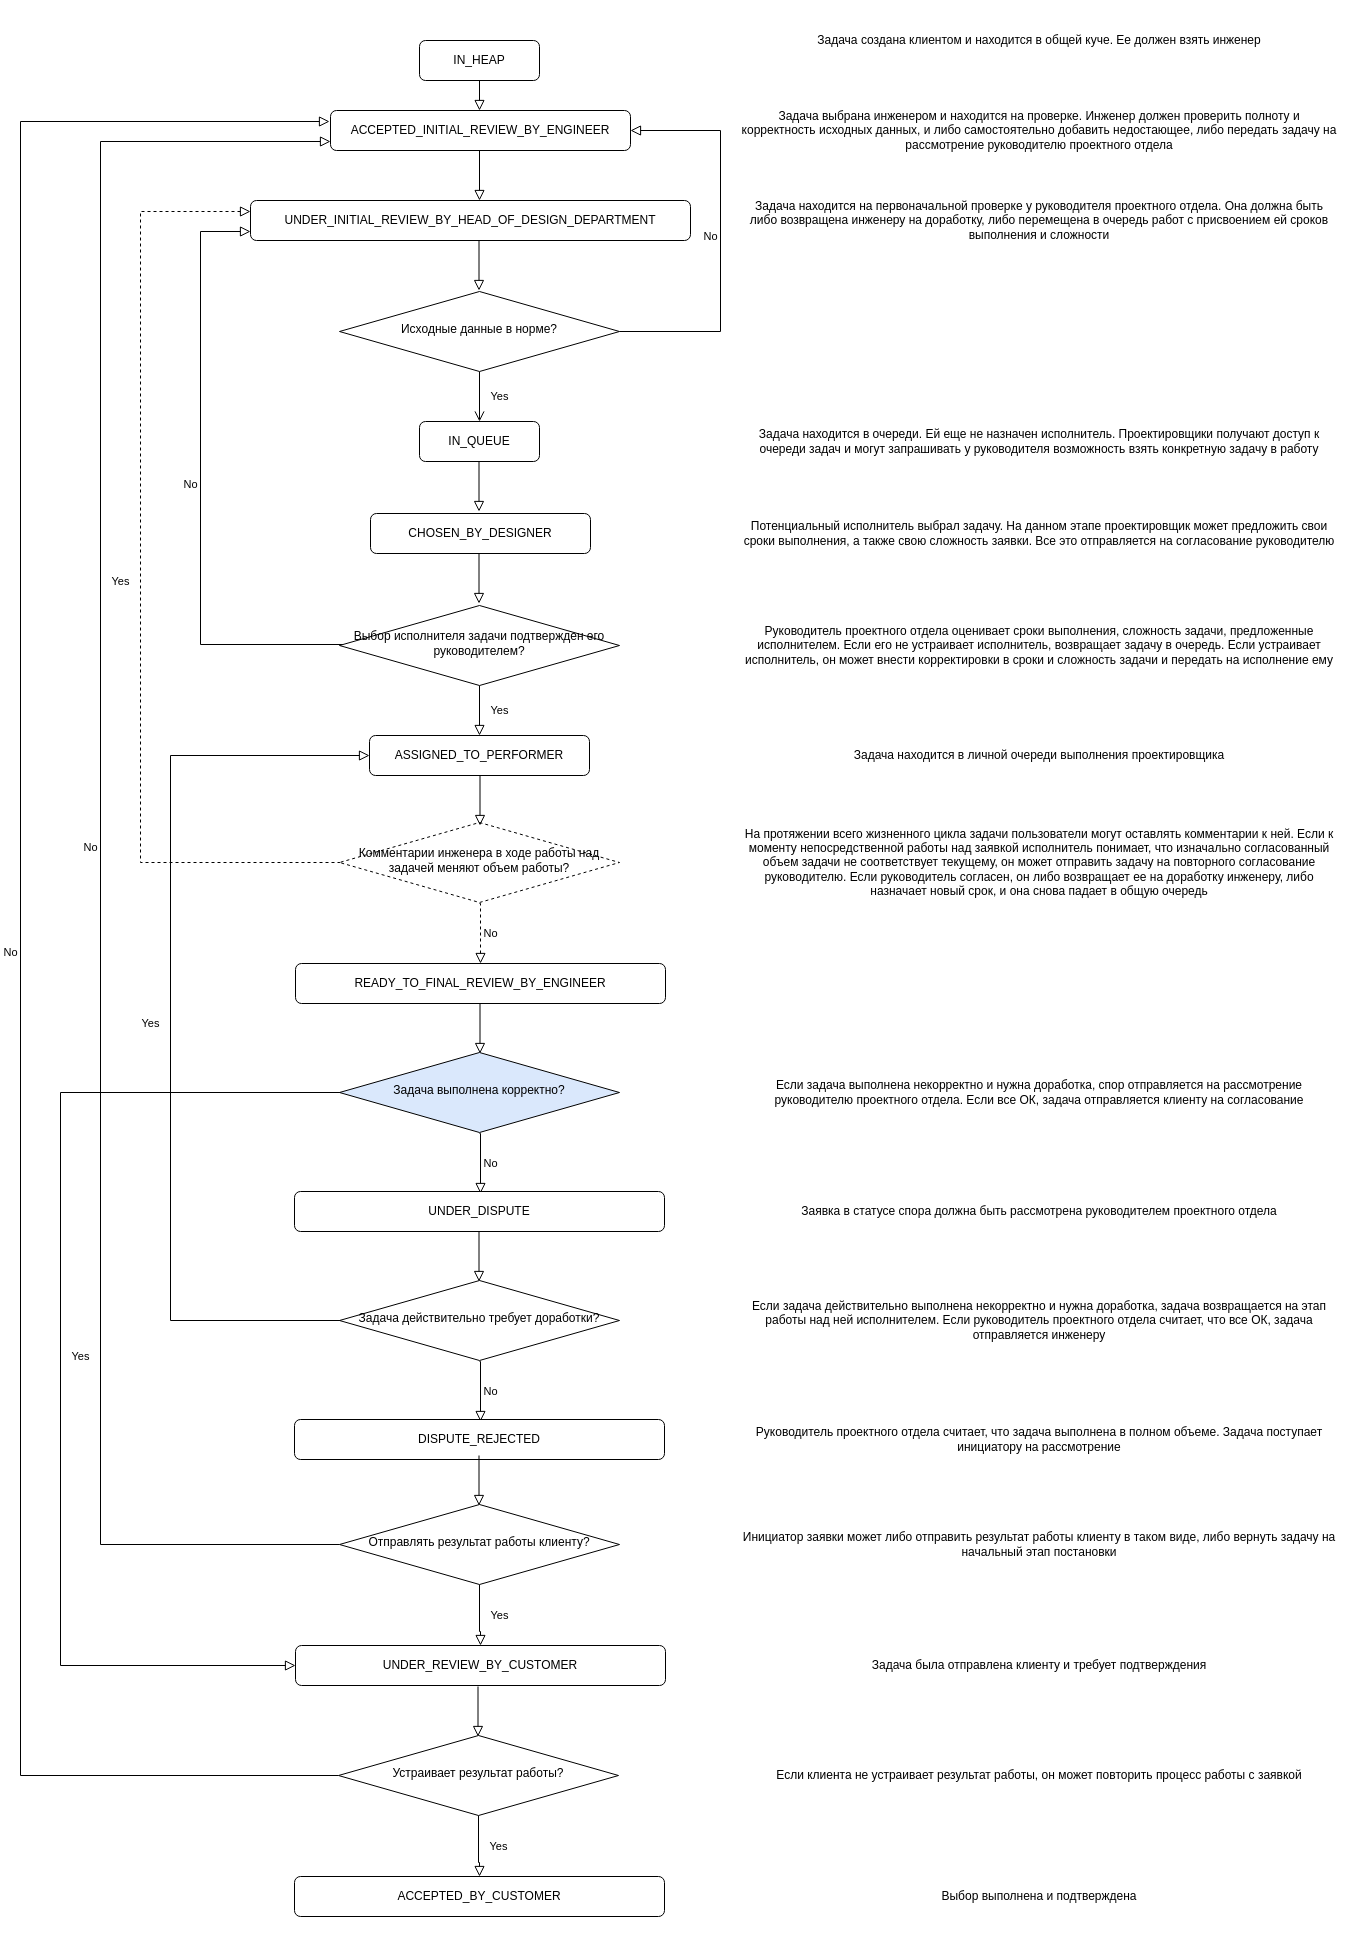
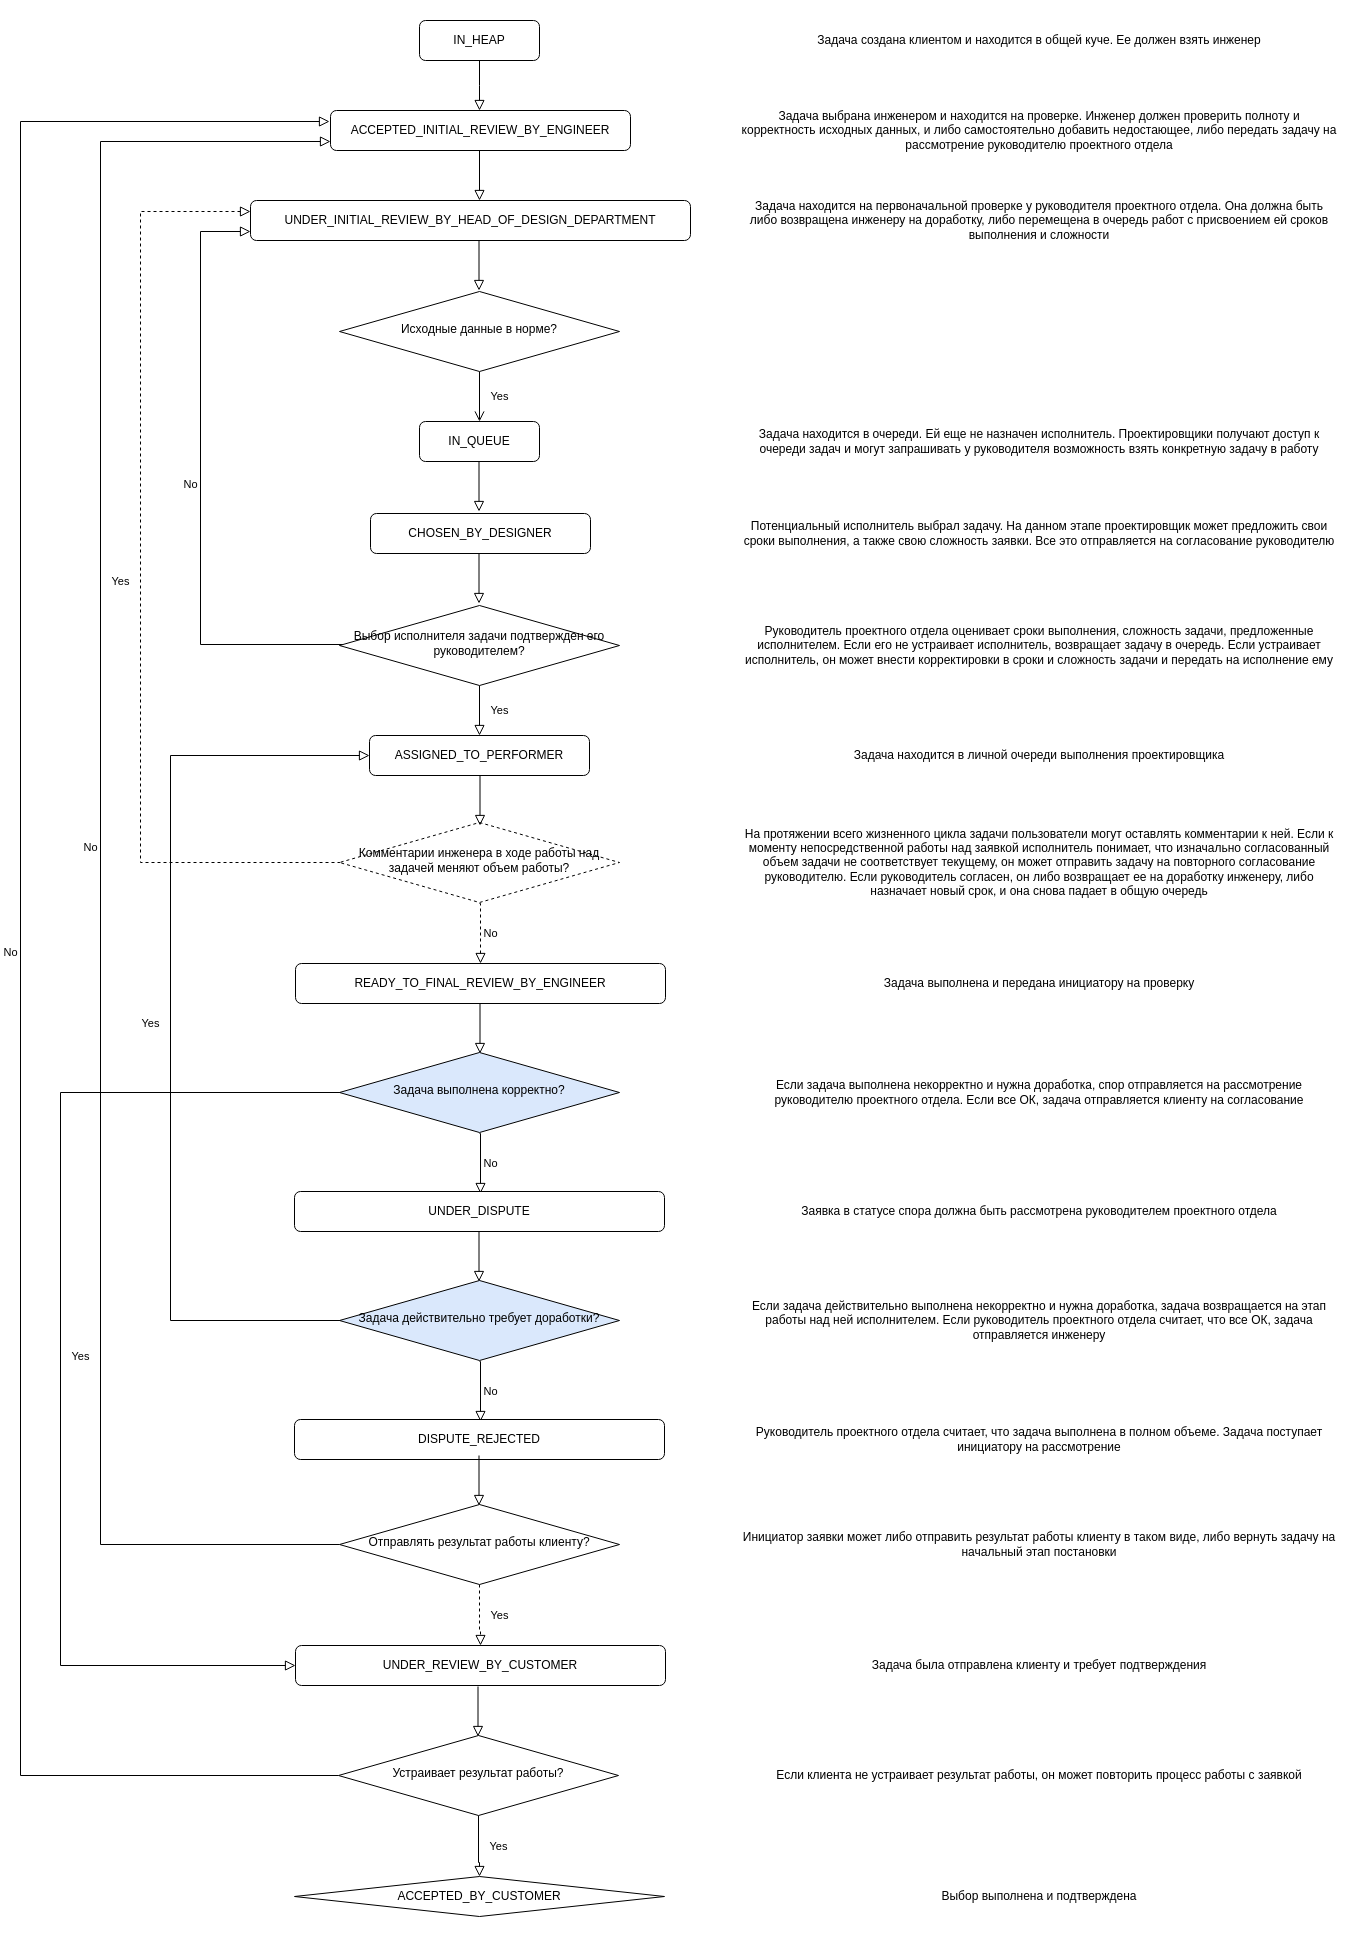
- <mxCell id="5" value="IN_HEAP" style="rounded=1;whiteSpace=wrap;html=1;fontSize=12;glass=0;strokeWidth=1;shadow=0;" vertex="1" parent="1"><mxGeometry x="419" y="40" width="120" height="40" as="geometry" /></mxCell>
+ <mxCell id="5" value="IN_HEAP" style="rounded=1;whiteSpace=wrap;html=1;fontSize=12;glass=0;strokeWidth=1;shadow=0;" vertex="1" parent="1"><mxGeometry x="419" y="20" width="120" height="40" as="geometry" /></mxCell>
- <mxCell id="12" value="No" style="edgeStyle=orthogonalEdgeStyle;rounded=0;html=1;jettySize=auto;orthogonalLoop=1;fontSize=11;endArrow=block;endFill=0;endSize=8;strokeWidth=1;shadow=0;labelBackgroundColor=none;entryX=1;entryY=0.5;entryDx=0;entryDy=0;" edge="1" parent="1" source="13" target="2"><mxGeometry y="10" relative="1" as="geometry"><mxPoint as="offset" /><mxPoint x="709" y="131" as="targetPoint" /><Array as="points"><mxPoint x="720" y="331" /><mxPoint x="720" y="130" /></Array></mxGeometry></mxCell>
+ <mxCell id="38" value="Задача выполнена и передана инициатору на проверку" style="text;html=1;strokeColor=none;fillColor=none;align=center;verticalAlign=middle;whiteSpace=wrap;rounded=0;" vertex="1" parent="1"><mxGeometry x="739" y="968" width="600" height="30" as="geometry" /></mxCell>
- <mxCell id="42" value="Задача действительно требует доработки?" style="rhombus;whiteSpace=wrap;html=1;shadow=0;fontFamily=Helvetica;fontSize=12;align=center;strokeWidth=1;spacing=6;spacingTop=-4;" vertex="1" parent="1"><mxGeometry x="339" y="1280" width="280" height="80" as="geometry" /></mxCell>
+ <mxCell id="42" value="Задача действительно требует доработки?" style="rhombus;whiteSpace=wrap;html=1;shadow=0;fontFamily=Helvetica;fontSize=12;align=center;strokeWidth=1;spacing=6;spacingTop=-4;fillColor=#dae8fc;" vertex="1" parent="1"><mxGeometry x="339" y="1280" width="280" height="80" as="geometry" /></mxCell>
- <mxCell id="47" value="Yes" style="rounded=0;html=1;jettySize=auto;orthogonalLoop=1;fontSize=11;endArrow=block;endFill=0;endSize=8;strokeWidth=1;shadow=0;labelBackgroundColor=none;edgeStyle=orthogonalEdgeStyle;entryX=0.5;entryY=0;entryDx=0;entryDy=0;exitX=0.5;exitY=1;exitDx=0;exitDy=0;" edge="1" parent="1" source="49" target="36"><mxGeometry y="20" relative="1" as="geometry"><mxPoint as="offset" /><mxPoint x="369" y="979" as="targetPoint" /><mxPoint x="340" y="1544" as="sourcePoint" /><Array as="points"><mxPoint x="480" y="1631" /><mxPoint x="479" y="1645" /></Array></mxGeometry></mxCell>
+ <mxCell id="47" value="Yes" style="rounded=0;html=1;jettySize=auto;orthogonalLoop=1;fontSize=11;endArrow=block;endFill=0;endSize=8;strokeWidth=1;shadow=0;labelBackgroundColor=none;edgeStyle=orthogonalEdgeStyle;entryX=0.5;entryY=0;entryDx=0;entryDy=0;exitX=0.5;exitY=1;exitDx=0;exitDy=0;dashed=1;" edge="1" parent="1" source="49" target="36"><mxGeometry y="20" relative="1" as="geometry"><mxPoint as="offset" /><mxPoint x="369" y="979" as="targetPoint" /><mxPoint x="340" y="1544" as="sourcePoint" /><Array as="points"><mxPoint x="480" y="1631" /><mxPoint x="479" y="1645" /></Array></mxGeometry></mxCell>
- <mxCell id="53" value="ACCEPTED_BY_CUSTOMER" style="rounded=1;whiteSpace=wrap;html=1;fontSize=12;glass=0;strokeWidth=1;shadow=0;" vertex="1" parent="1"><mxGeometry x="294" y="1876" width="370" height="40" as="geometry" /></mxCell>
+ <mxCell id="53" value="ACCEPTED_BY_CUSTOMER" style="rhombus;whiteSpace=wrap;html=1;fontSize=12;glass=0;strokeWidth=1;shadow=0;" vertex="1" parent="1"><mxGeometry x="294" y="1876" width="370" height="40" as="geometry" /></mxCell>
